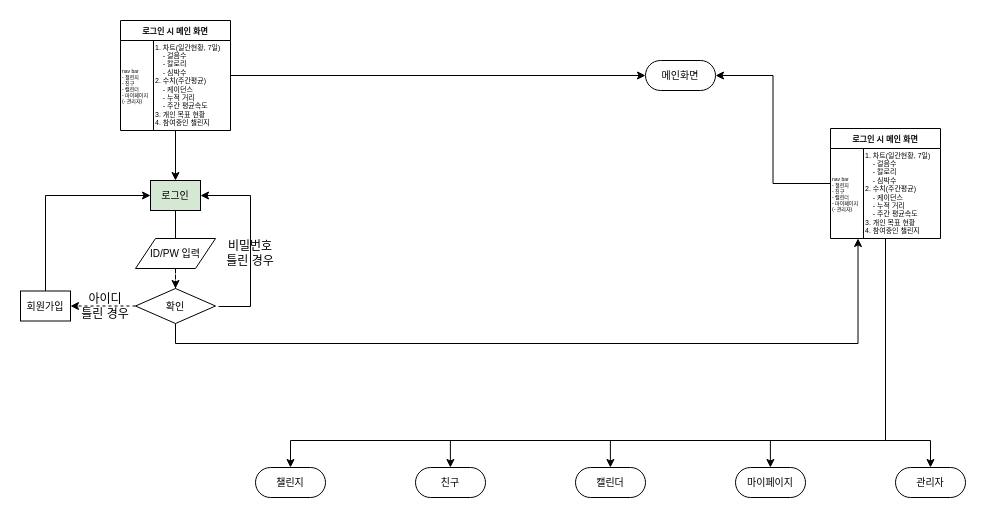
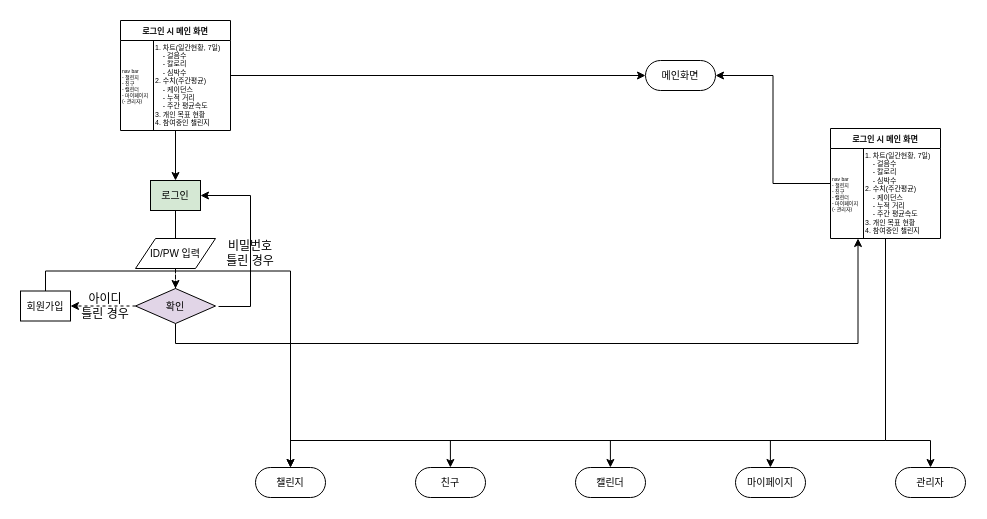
- <mxCell id="3" style="edgeStyle=orthogonalEdgeStyle;rounded=0;orthogonalLoop=1;jettySize=auto;html=1;exitX=0.5;exitY=0;exitDx=0;exitDy=0;entryX=0;entryY=0.5;entryDx=0;entryDy=0;" edge="1" parent="1" source="4" target="6"><mxGeometry relative="1" as="geometry" /></mxCell>
+ <mxCell id="3" style="edgeStyle=orthogonalEdgeStyle;rounded=0;orthogonalLoop=1;jettySize=auto;html=1;exitX=0.5;exitY=0;exitDx=0;exitDy=0;" edge="1" parent="1" source="4" target="22"><mxGeometry relative="1" as="geometry" /></mxCell>
- <mxCell id="13" value="&lt;font size=&quot;1&quot;&gt;확인&lt;/font&gt;" style="rhombus;whiteSpace=wrap;html=1;" vertex="1" parent="1"><mxGeometry x="135" y="288" width="80" height="35" as="geometry" /></mxCell>
+ <mxCell id="13" value="&lt;font size=&quot;1&quot;&gt;확인&lt;/font&gt;" style="rhombus;whiteSpace=wrap;html=1;fillColor=#e1d5e7;" vertex="1" parent="1"><mxGeometry x="135" y="288" width="80" height="35" as="geometry" /></mxCell>
